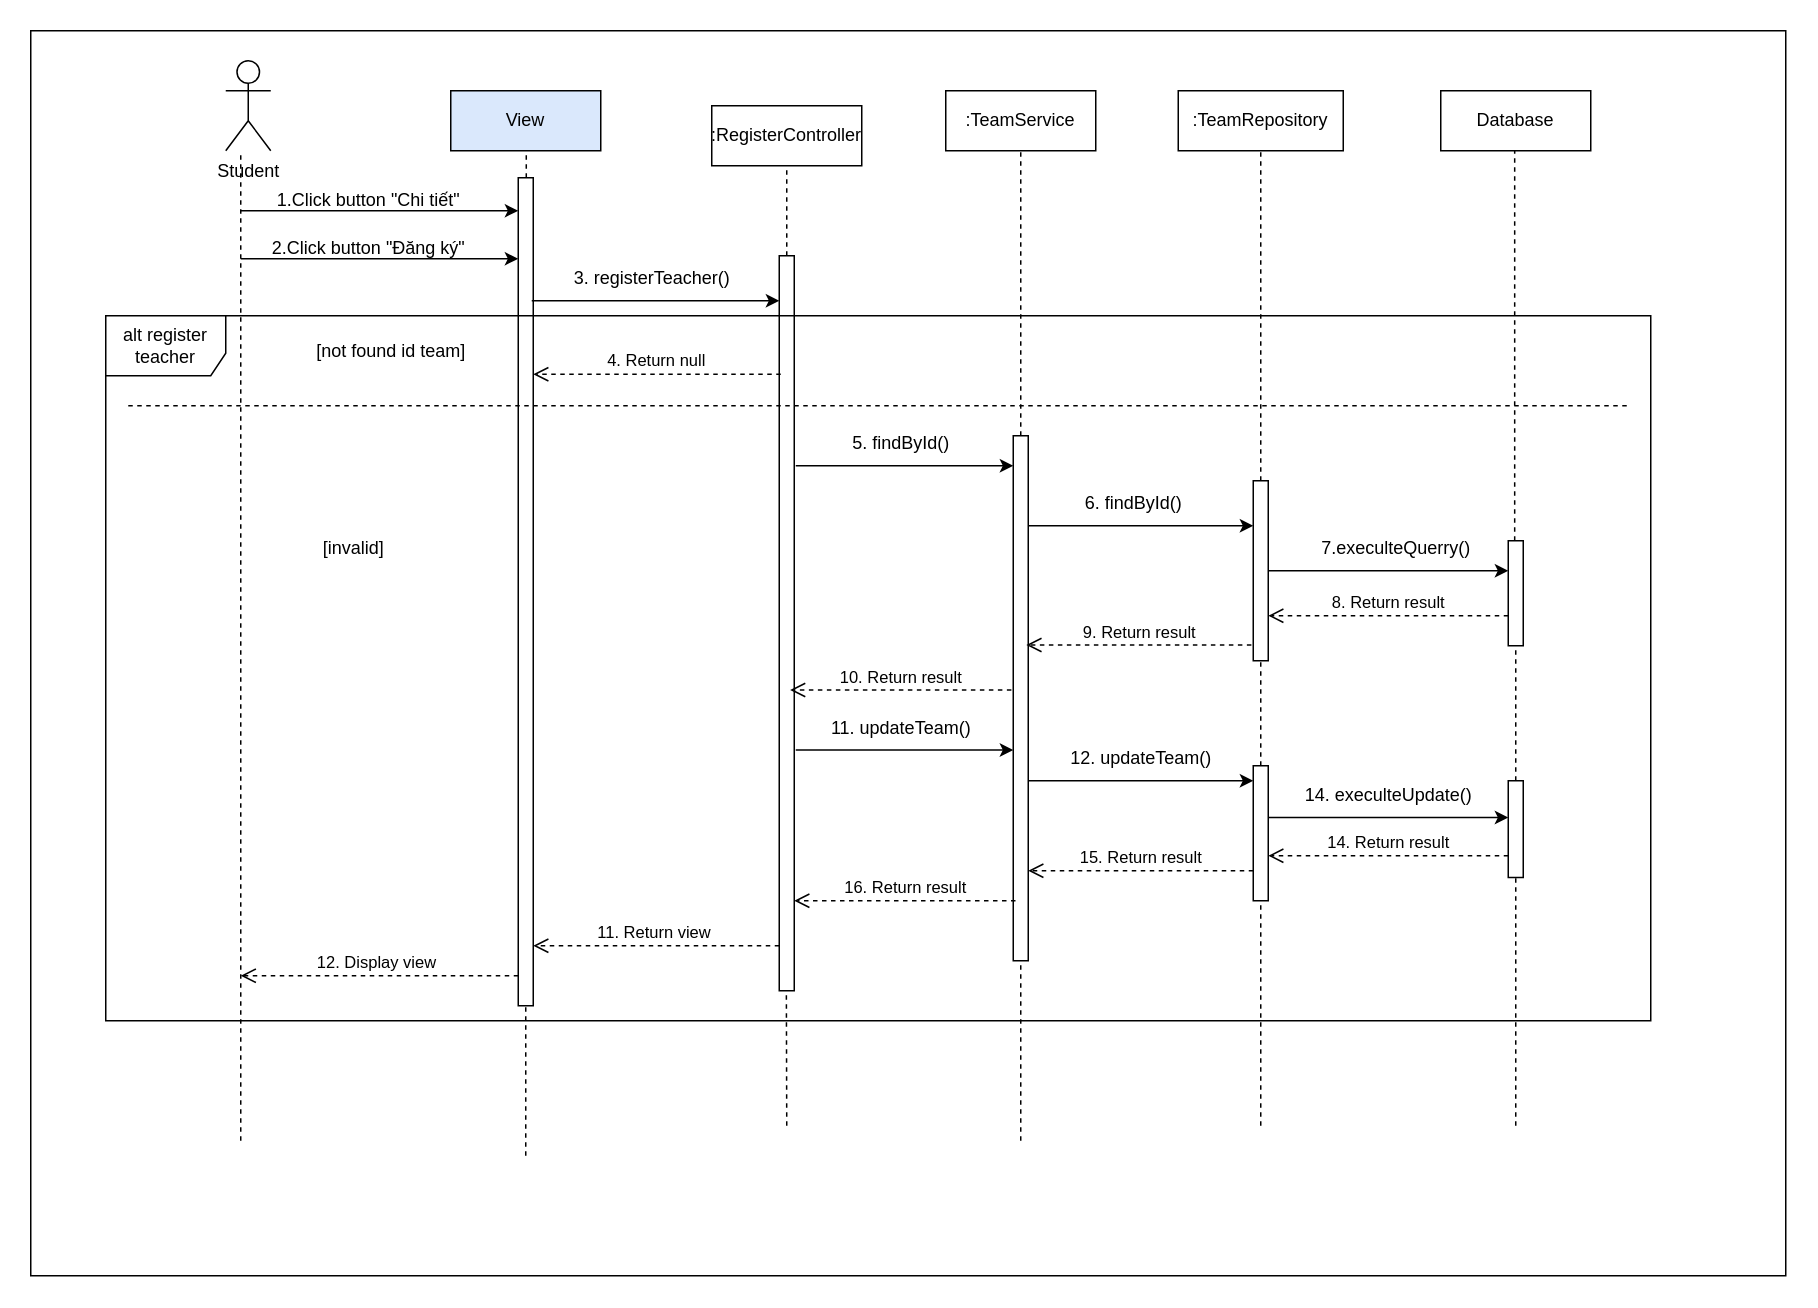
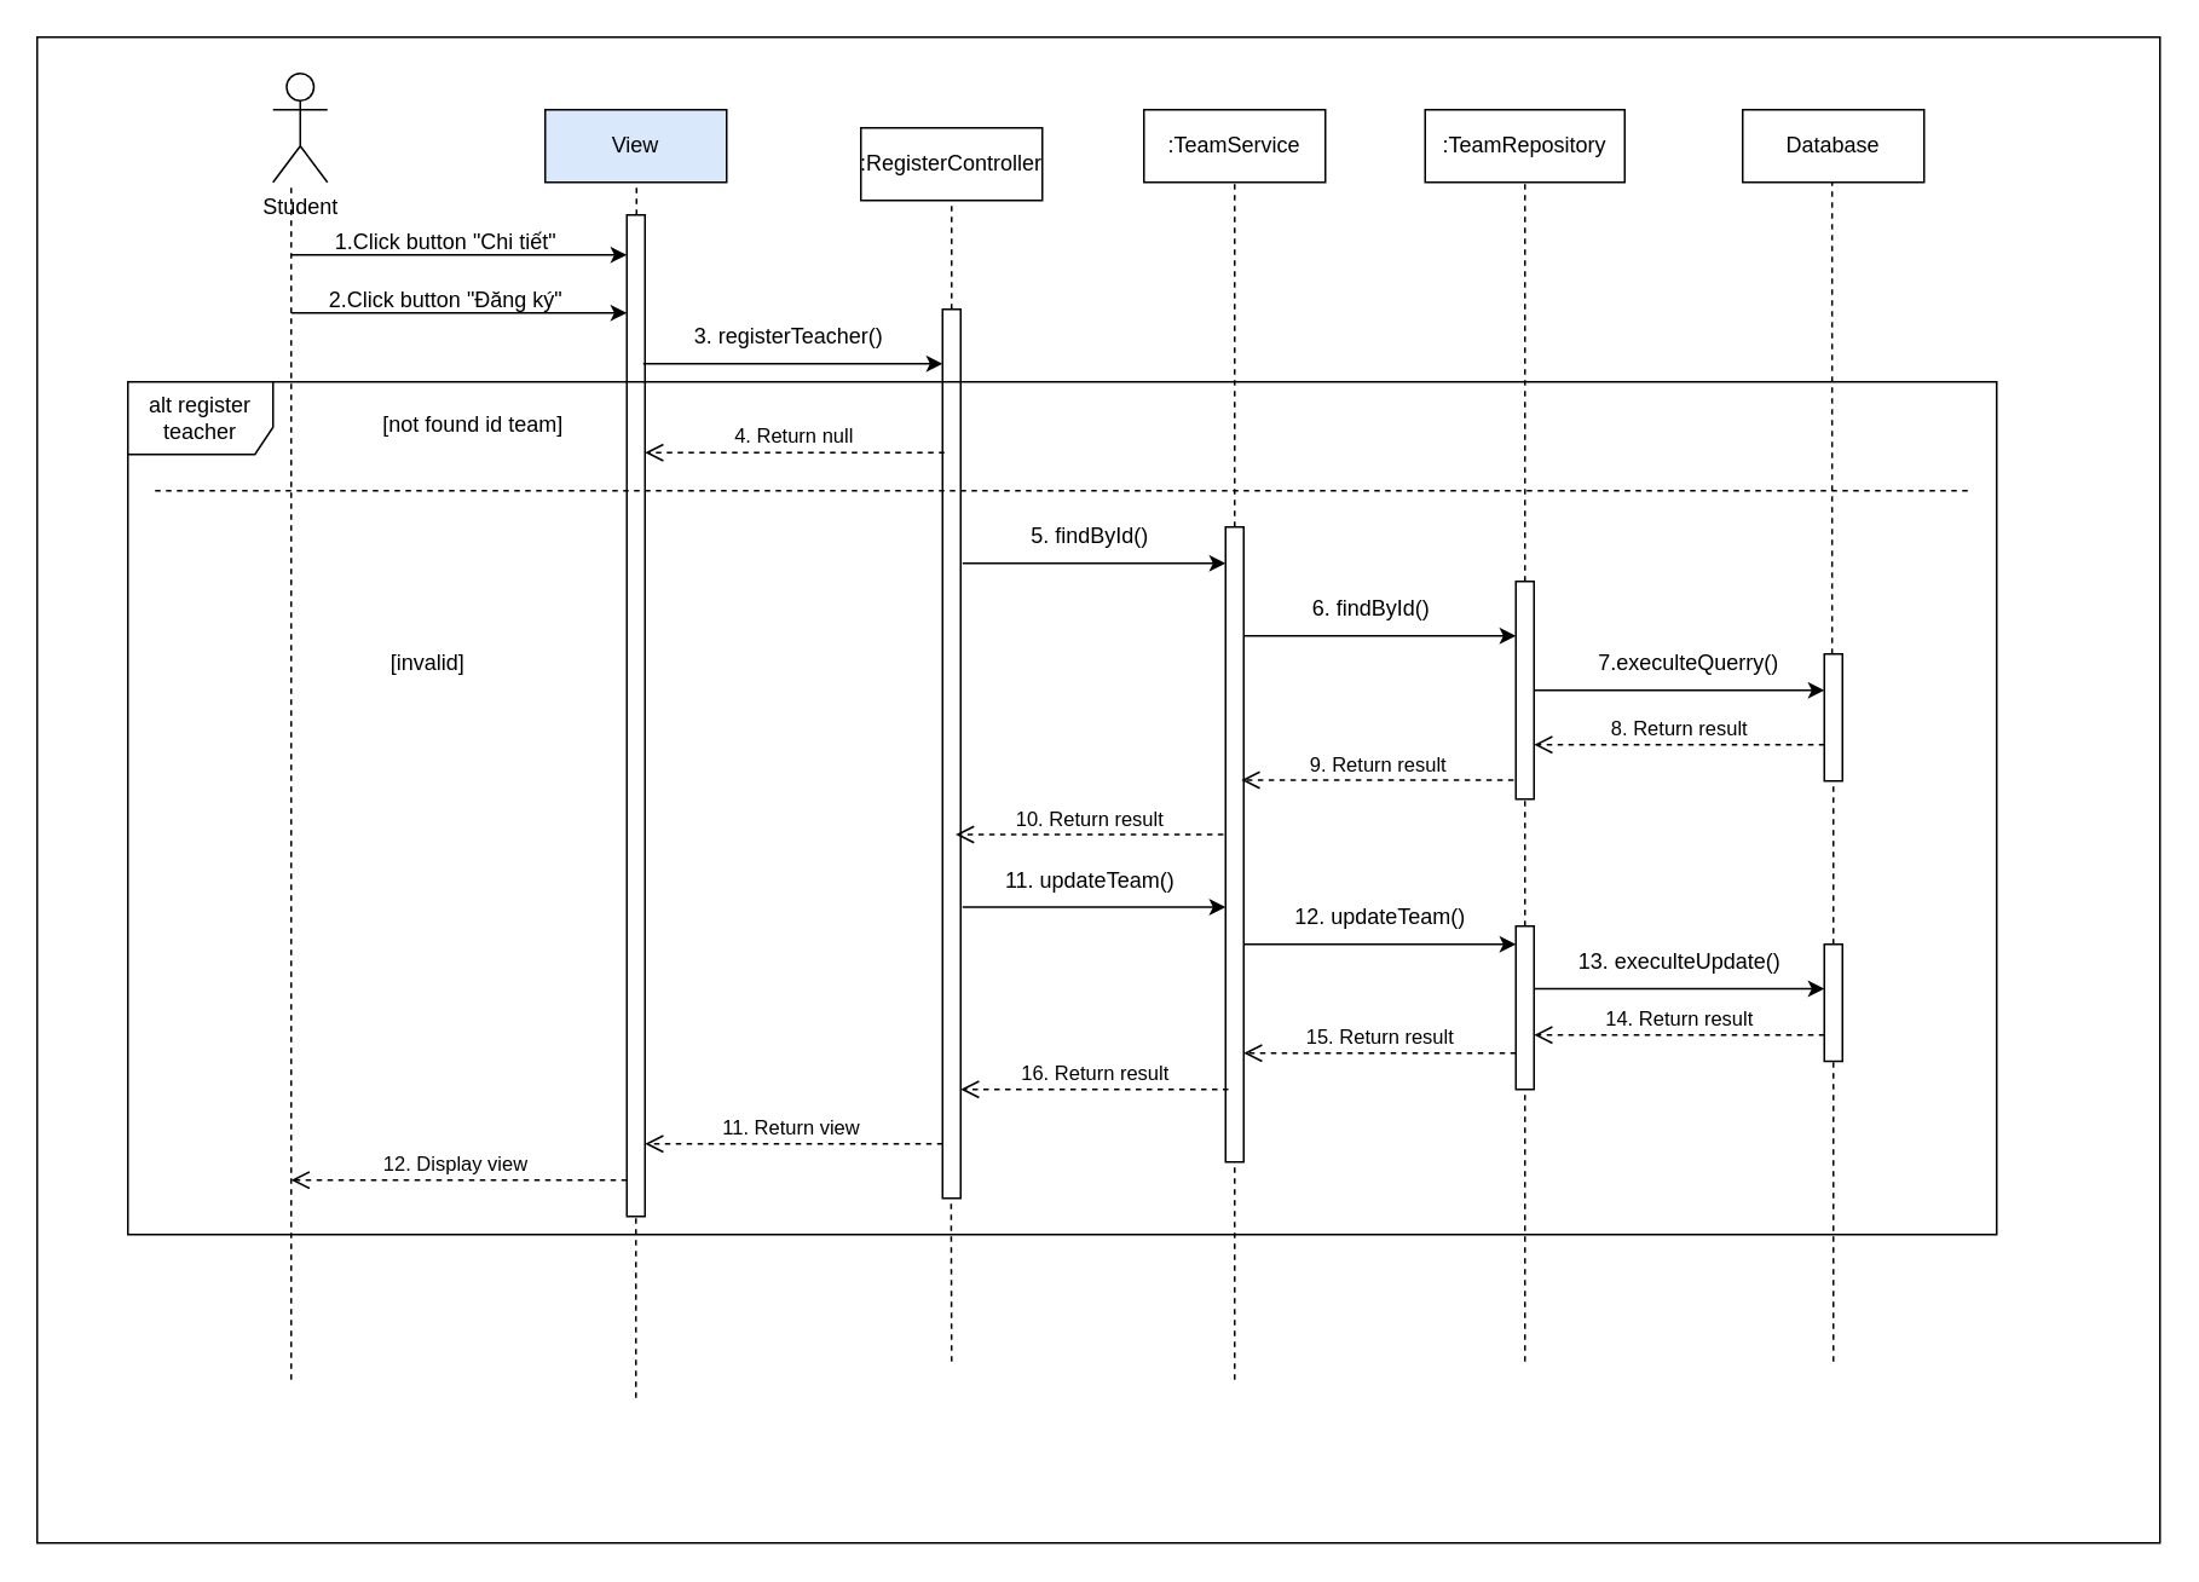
- <mxCell id="52" value="14. execulteUpdate()" style="text;html=1;align=center;verticalAlign=middle;resizable=0;points=[];autosize=1;strokeColor=none;fillColor=none;" vertex="1" parent="1"><mxGeometry x="860" y="514.5" width="130" height="30" as="geometry" /></mxCell>
+ <mxCell id="52" value="13. execulteUpdate()" style="text;html=1;align=center;verticalAlign=middle;resizable=0;points=[];autosize=1;strokeColor=none;fillColor=none;" vertex="1" parent="1"><mxGeometry x="860" y="514.5" width="130" height="30" as="geometry" /></mxCell>
